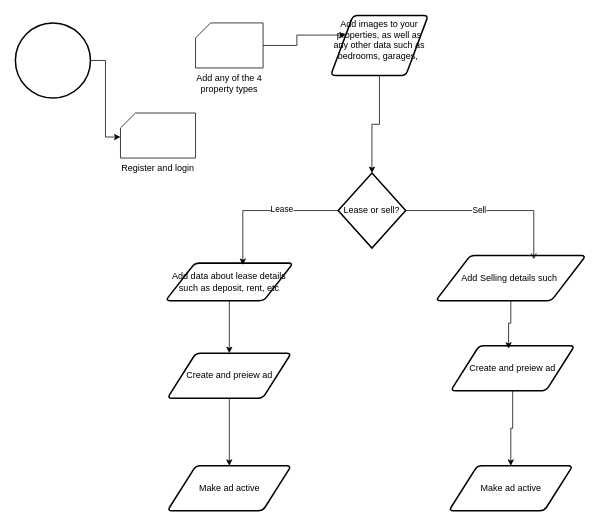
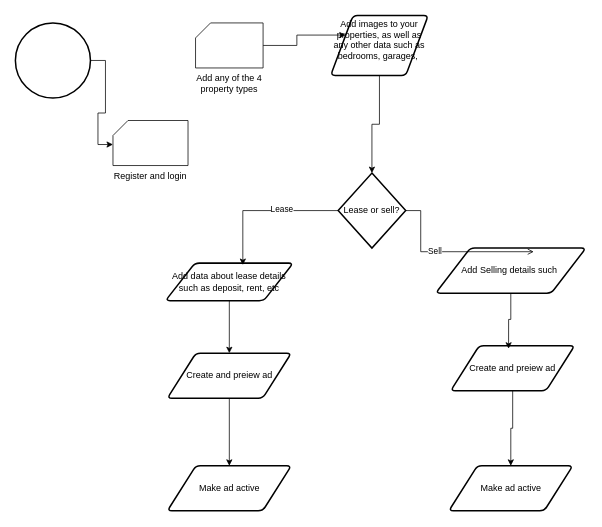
- <mxCell id="4" value="Register and login&lt;div&gt;&lt;br&gt;&lt;/div&gt;" style="verticalLabelPosition=bottom;verticalAlign=top;html=1;shape=card;whiteSpace=wrap;size=20;arcSize=12;" vertex="1" parent="1"><mxGeometry x="160" y="150" width="100" height="60" as="geometry" /></mxCell>
+ <mxCell id="4" value="Register and login&lt;div&gt;&lt;br&gt;&lt;/div&gt;" style="verticalLabelPosition=bottom;verticalAlign=top;html=1;shape=card;whiteSpace=wrap;size=20;arcSize=12;" vertex="1" parent="1"><mxGeometry x="150" y="160" width="100" height="60" as="geometry" /></mxCell>
- <mxCell id="17" value="Add Selling details such&amp;nbsp;" style="shape=parallelogram;html=1;strokeWidth=2;perimeter=parallelogramPerimeter;whiteSpace=wrap;rounded=1;arcSize=12;size=0.23;" vertex="1" parent="1"><mxGeometry x="580" y="340" width="200" height="60" as="geometry" /></mxCell>
+ <mxCell id="17" value="Add Selling details such&amp;nbsp;" style="shape=parallelogram;html=1;strokeWidth=2;perimeter=parallelogramPerimeter;whiteSpace=wrap;rounded=1;arcSize=12;size=0.23;" vertex="1" parent="1"><mxGeometry x="580" y="330" width="200" height="60" as="geometry" /></mxCell>
